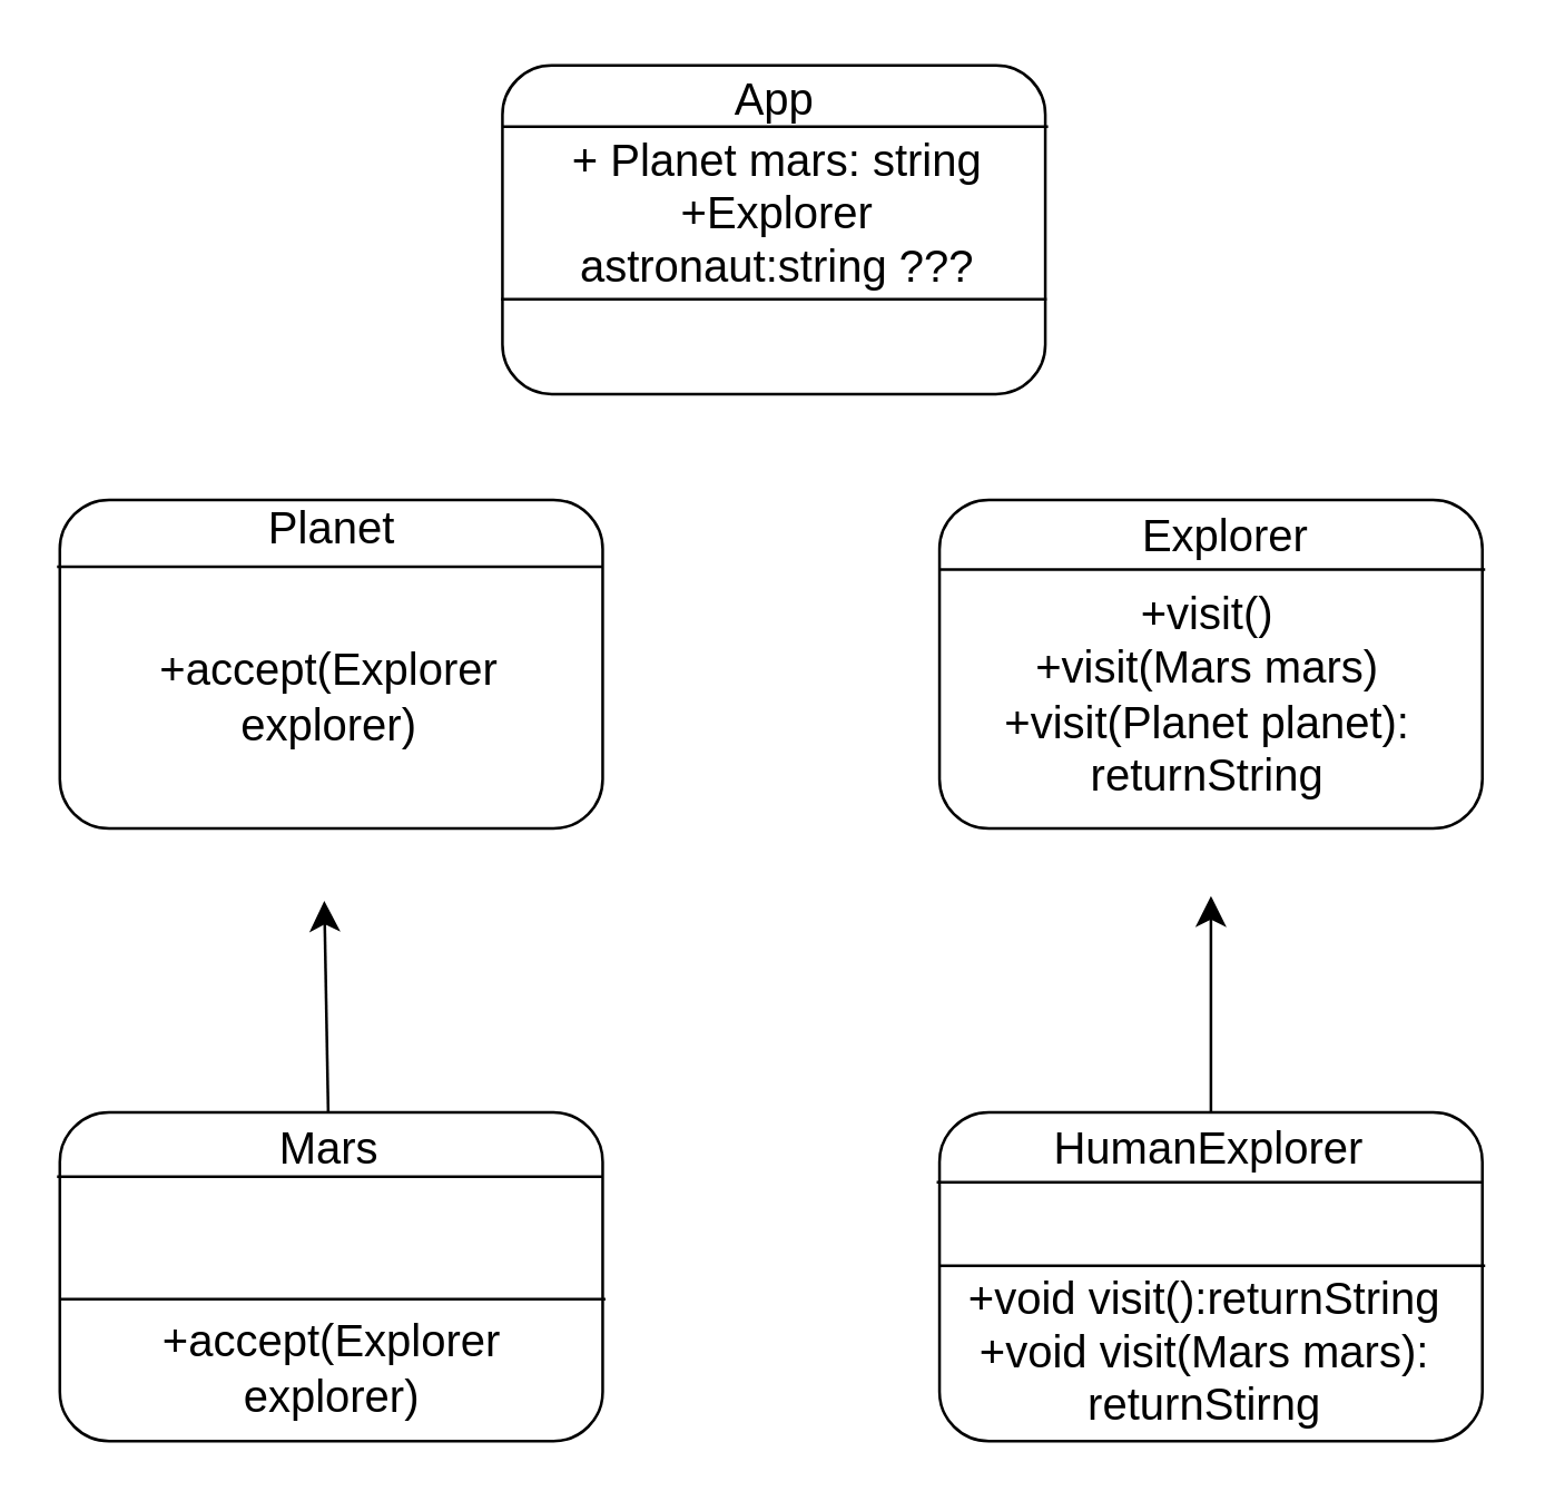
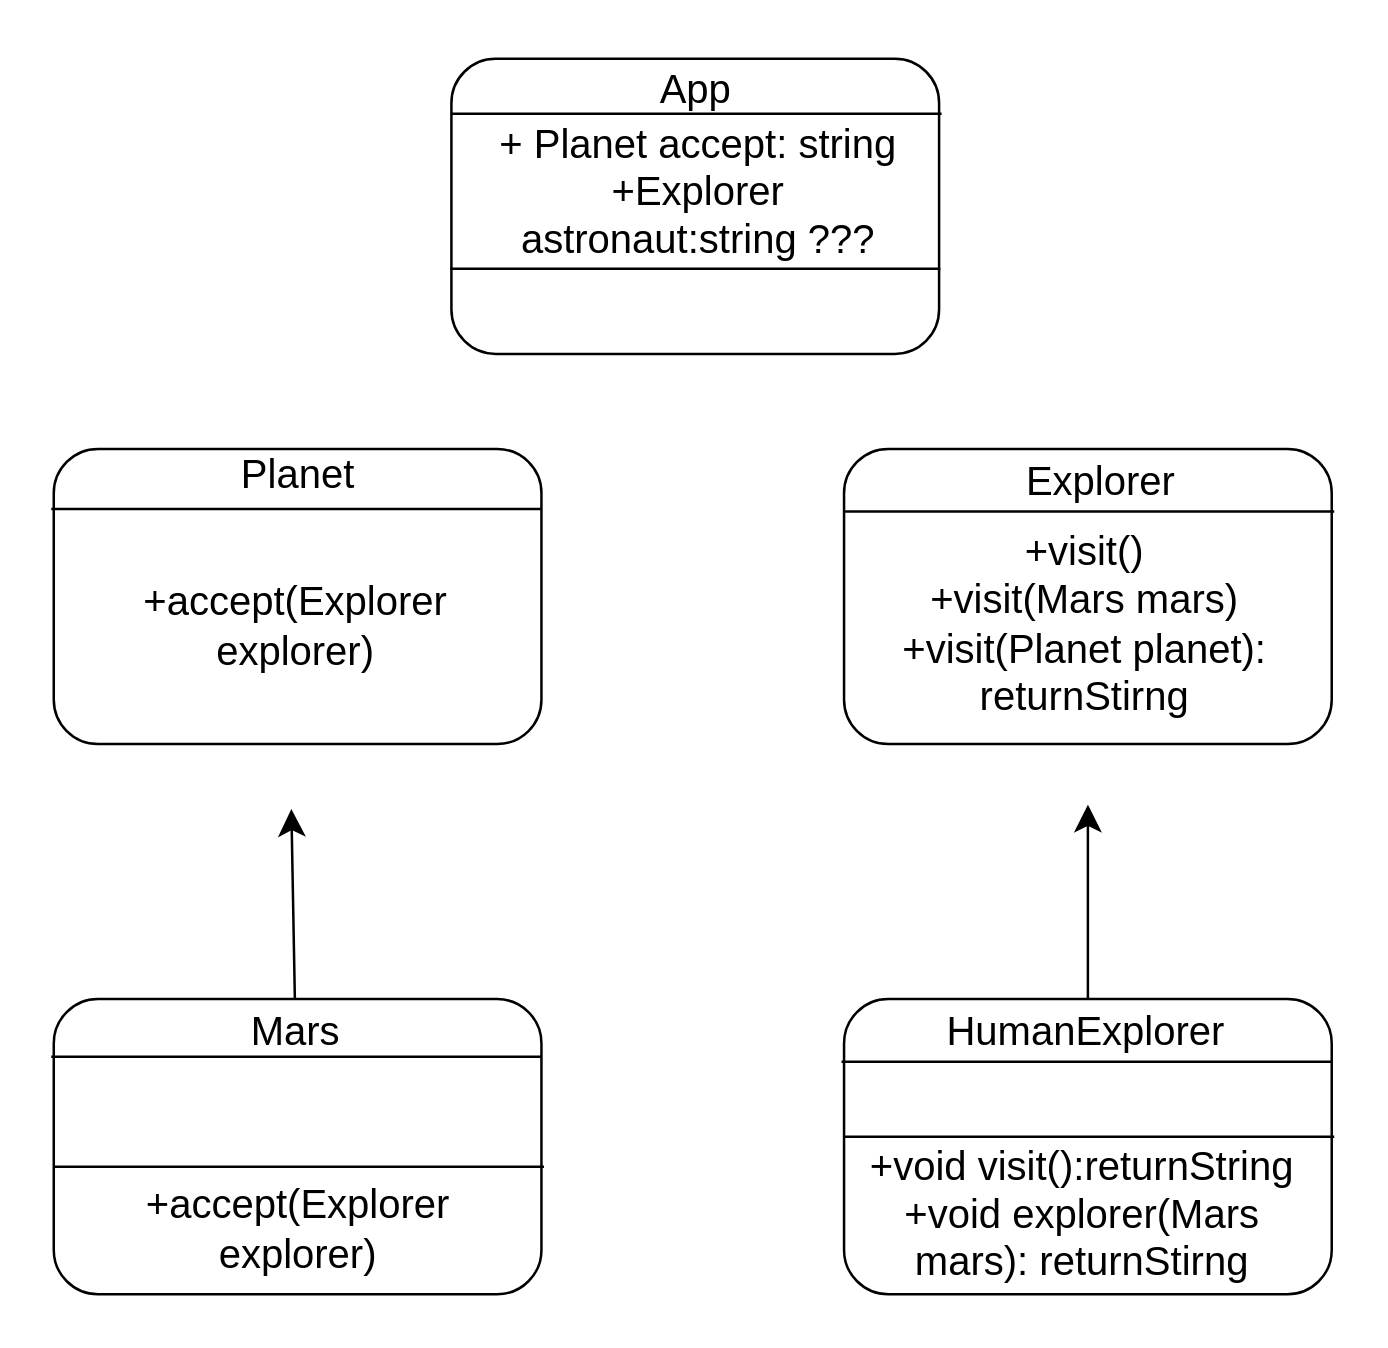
- <mxCell id="18" value="+ Planet mars: string&lt;br&gt;+Explorer astronaut:string ???" style="text;strokeColor=none;fillColor=none;html=1;align=center;verticalAlign=middle;whiteSpace=wrap;rounded=0;fontSize=16;" vertex="1" parent="1"><mxGeometry x="191" y="50" width="176" height="52" as="geometry" /></mxCell>
+ <mxCell id="18" value="+ Planet accept: string&lt;br&gt;+Explorer astronaut:string ???" style="text;strokeColor=none;fillColor=none;html=1;align=center;verticalAlign=middle;whiteSpace=wrap;rounded=0;fontSize=16;" vertex="1" parent="1"><mxGeometry x="191" y="50" width="176" height="52" as="geometry" /></mxCell>
- <mxCell id="24" value="+visit()&lt;br&gt;+visit(Mars mars)&lt;br&gt;+visit(Planet planet): returnString" style="text;strokeColor=none;fillColor=none;html=1;align=center;verticalAlign=middle;whiteSpace=wrap;rounded=0;fontSize=16;" vertex="1" parent="1"><mxGeometry x="337" y="205" width="193" height="88" as="geometry" /></mxCell>
+ <mxCell id="24" value="+visit()&lt;br&gt;+visit(Mars mars)&lt;br&gt;+visit(Planet planet): returnStirng" style="text;strokeColor=none;fillColor=none;html=1;align=center;verticalAlign=middle;whiteSpace=wrap;rounded=0;fontSize=16;" vertex="1" parent="1"><mxGeometry x="337" y="205" width="193" height="88" as="geometry" /></mxCell>
- <mxCell id="26" value="+void visit():returnString&lt;br&gt;+void visit(Mars mars): returnStirng" style="text;strokeColor=none;fillColor=none;html=1;align=center;verticalAlign=middle;whiteSpace=wrap;rounded=0;fontSize=16;" vertex="1" parent="1"><mxGeometry x="337" y="455" width="191" height="59" as="geometry" /></mxCell>
+ <mxCell id="26" value="+void visit():returnString&lt;br&gt;+void explorer(Mars mars): returnStirng" style="text;strokeColor=none;fillColor=none;html=1;align=center;verticalAlign=middle;whiteSpace=wrap;rounded=0;fontSize=16;" vertex="1" parent="1"><mxGeometry x="337" y="455" width="191" height="59" as="geometry" /></mxCell>
